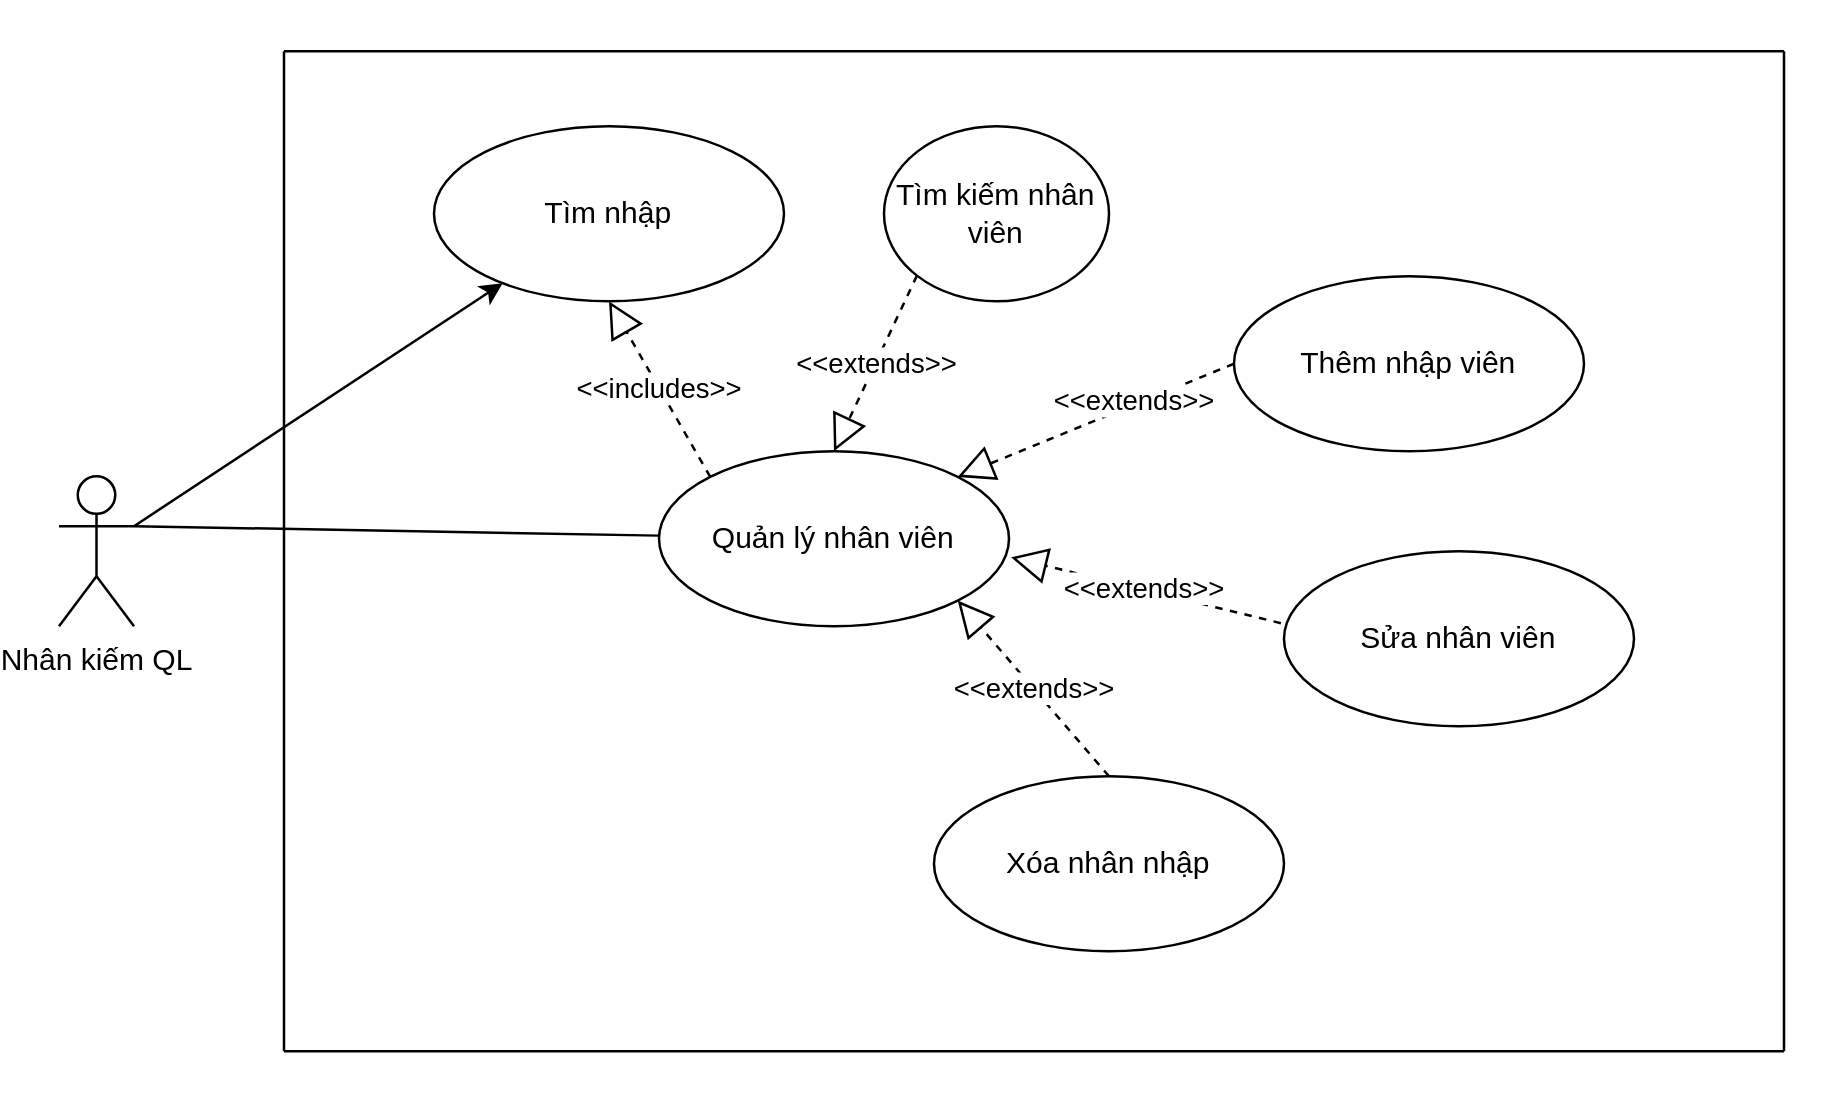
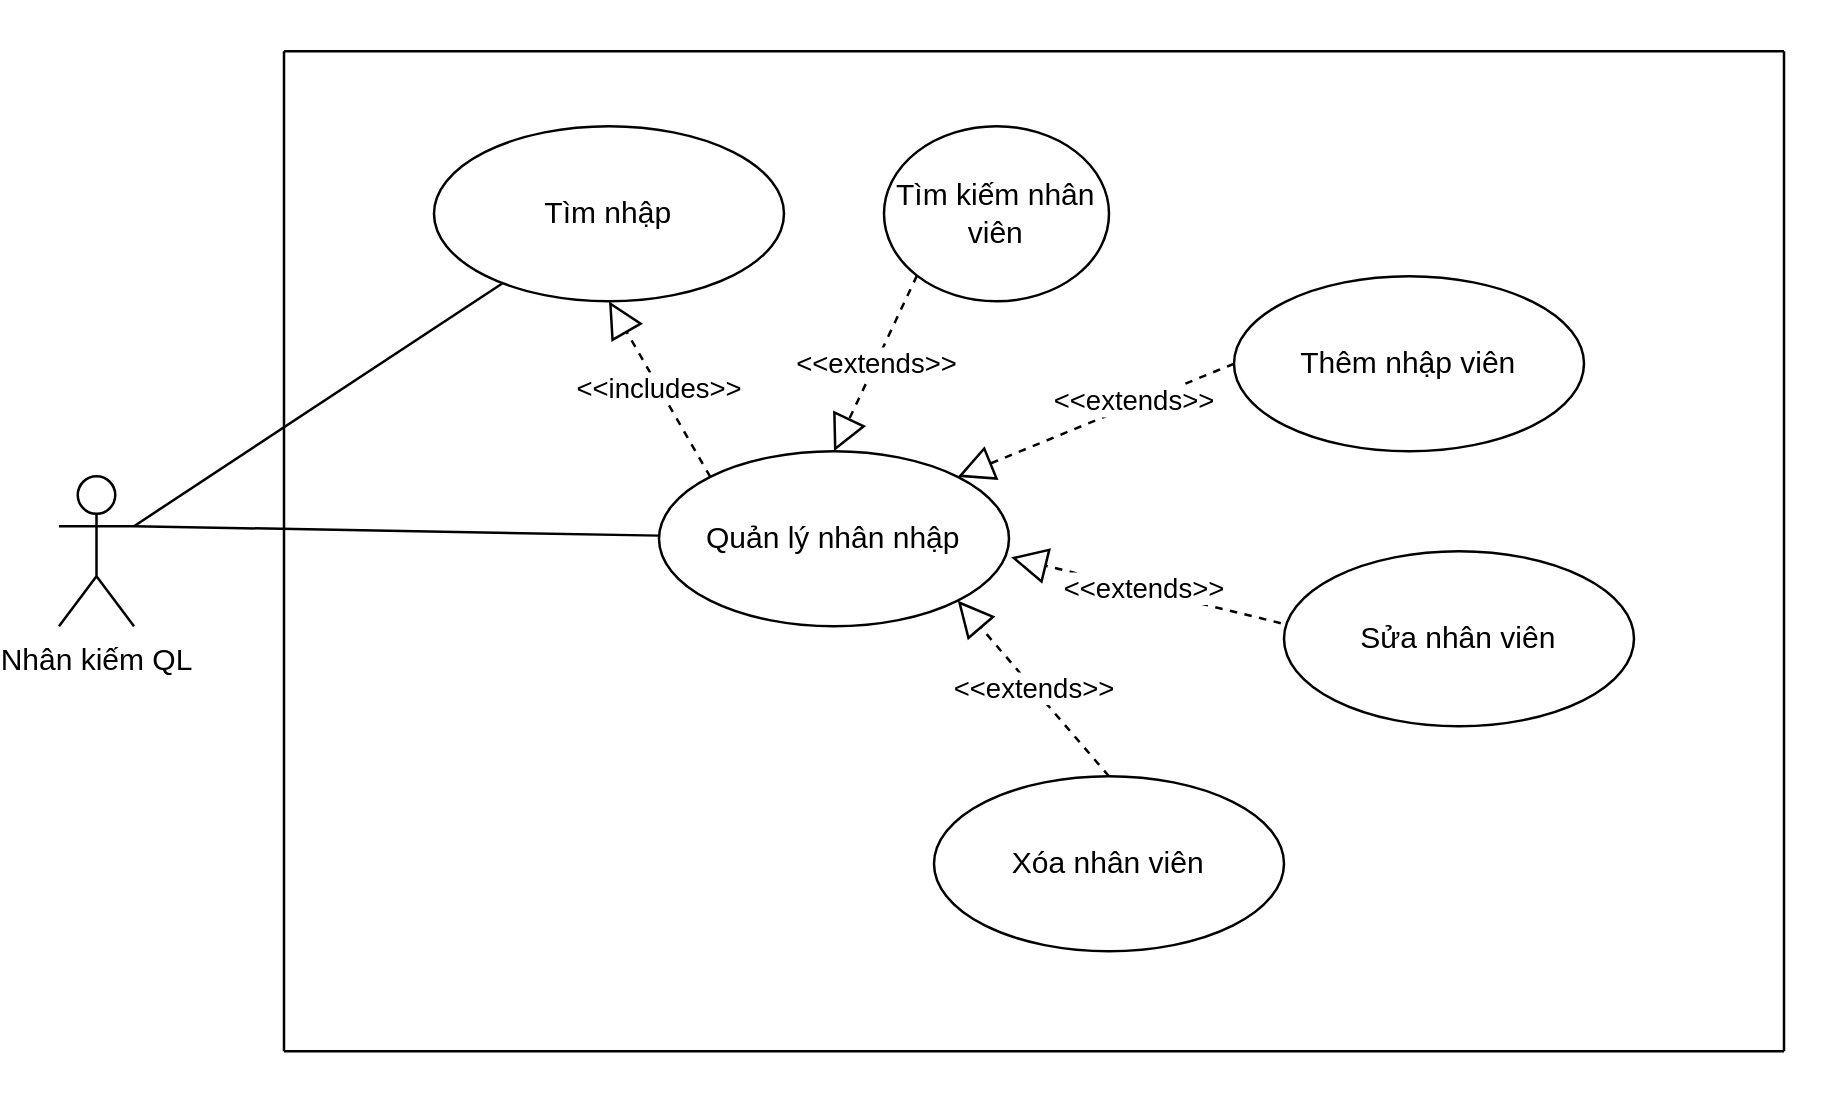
- <mxCell id="5" value="" style="endArrow=classic;html=1;rounded=0;exitX=1;exitY=0.333;exitDx=0;exitDy=0;exitPerimeter=0;" edge="1" parent="1" source="9" target="3"><mxGeometry width="50" height="50" relative="1" as="geometry"><mxPoint x="-27.308" y="190" as="sourcePoint" /><mxPoint x="0" y="90" as="targetPoint" /></mxGeometry></mxCell>
+ <mxCell id="5" value="" style="endArrow=none;html=1;rounded=0;exitX=1;exitY=0.333;exitDx=0;exitDy=0;exitPerimeter=0;" edge="1" parent="1" source="9" target="3"><mxGeometry width="50" height="50" relative="1" as="geometry"><mxPoint x="-27.308" y="190" as="sourcePoint" /><mxPoint x="0" y="90" as="targetPoint" /></mxGeometry></mxCell>
- <mxCell id="2" value="Quản lý nhân viên" style="ellipse;whiteSpace=wrap;html=1;" vertex="1" parent="1"><mxGeometry x="260" y="180" width="140" height="70" as="geometry" /></mxCell>
+ <mxCell id="2" value="Quản lý nhân nhập" style="ellipse;whiteSpace=wrap;html=1;" vertex="1" parent="1"><mxGeometry x="260" y="180" width="140" height="70" as="geometry" /></mxCell>
- <mxCell id="19" value="Xóa nhân nhập" style="ellipse;whiteSpace=wrap;html=1;" vertex="1" parent="1"><mxGeometry x="370" y="310" width="140" height="70" as="geometry" /></mxCell>
+ <mxCell id="19" value="Xóa nhân viên" style="ellipse;whiteSpace=wrap;html=1;" vertex="1" parent="1"><mxGeometry x="370" y="310" width="140" height="70" as="geometry" /></mxCell>
